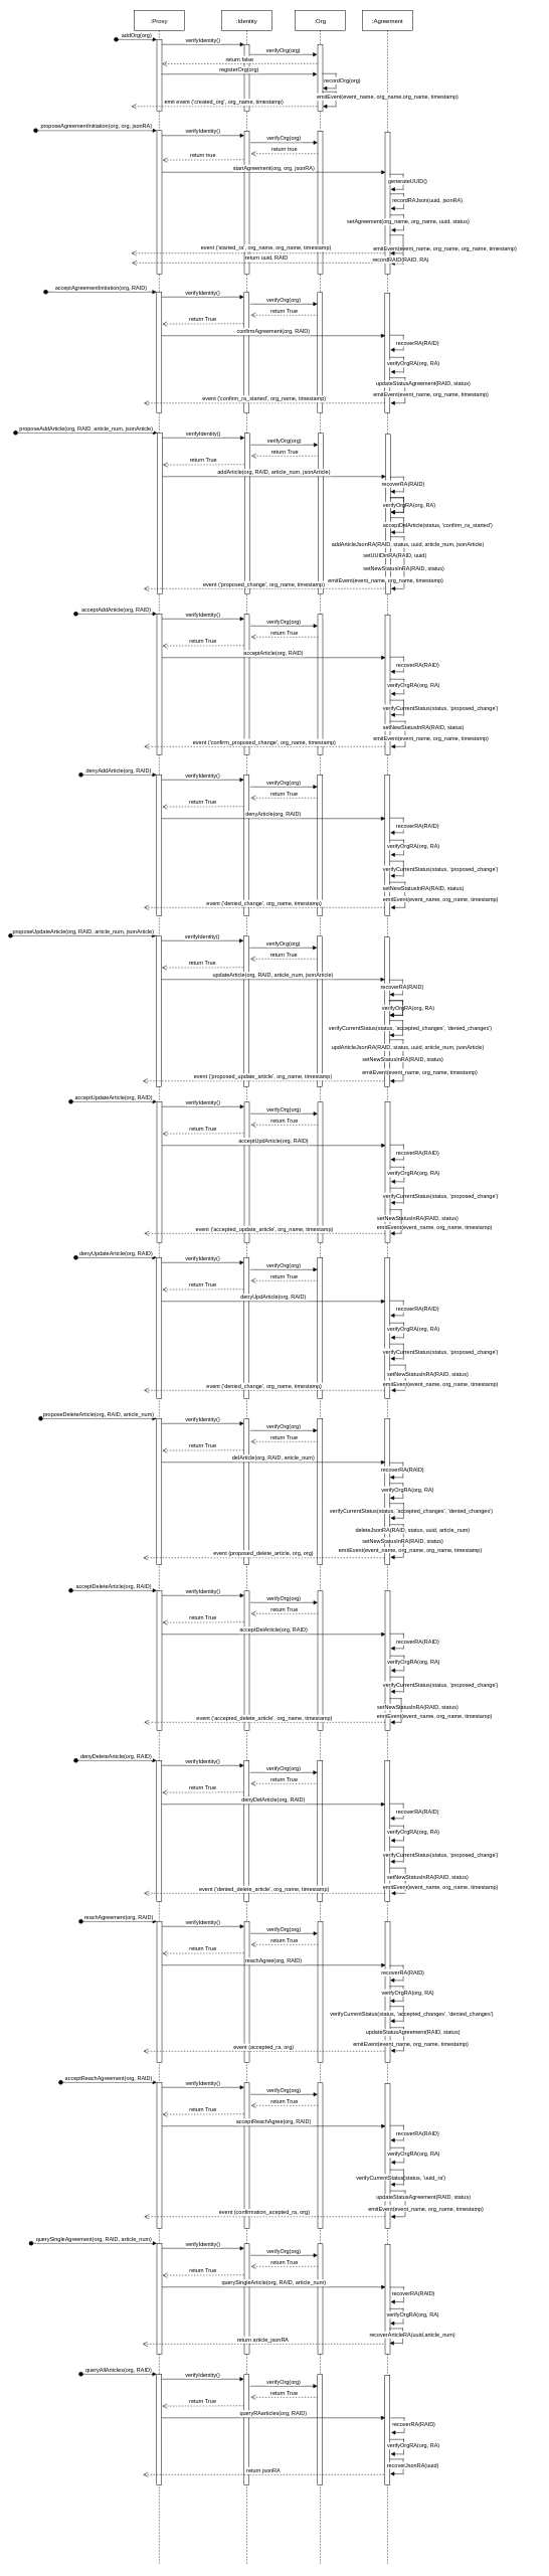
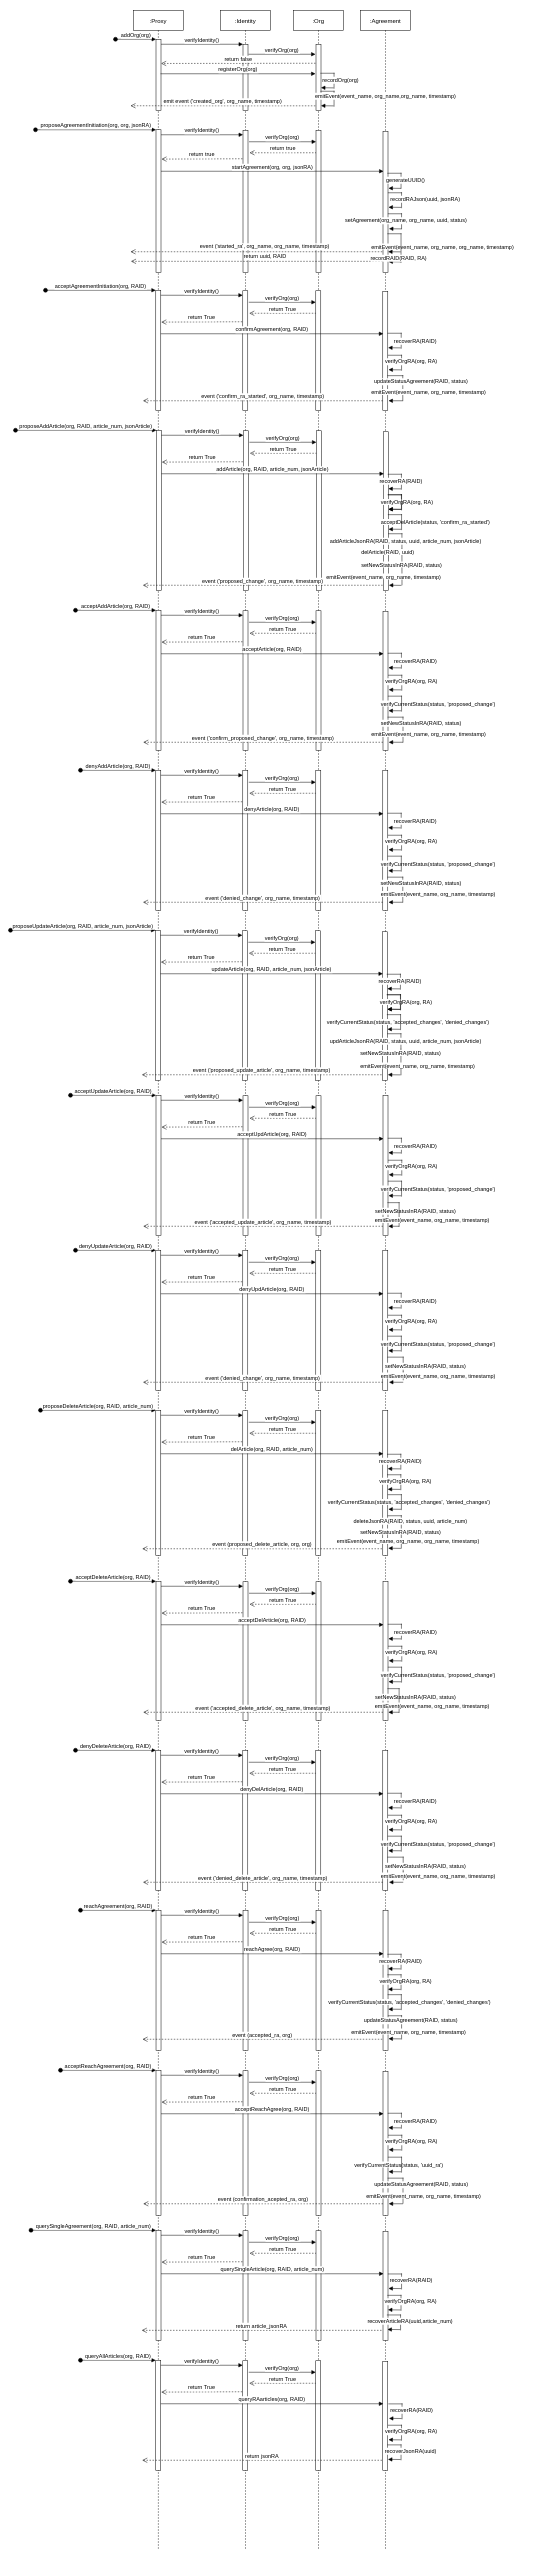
- <mxCell id="92" value="&lt;span style=&quot;color: rgb(0 , 0 , 0) ; font-family: &amp;#34;helvetica&amp;#34; ; font-size: 11px ; font-style: normal ; font-weight: 400 ; letter-spacing: normal ; text-align: center ; text-indent: 0px ; text-transform: none ; word-spacing: 0px ; background-color: rgb(255 , 255 , 255) ; display: inline ; float: none&quot;&gt;setUUIDinRA(RAID, uuid)&lt;/span&gt;" style="text;whiteSpace=wrap;html=1;" parent="1" vertex="1"><mxGeometry x="720" y="1090" width="130" height="30" as="geometry" /></mxCell>
+ <mxCell id="92" value="&lt;span style=&quot;color: rgb(0 , 0 , 0) ; font-family: &amp;#34;helvetica&amp;#34; ; font-size: 11px ; font-style: normal ; font-weight: 400 ; letter-spacing: normal ; text-align: center ; text-indent: 0px ; text-transform: none ; word-spacing: 0px ; background-color: rgb(255 , 255 , 255) ; display: inline ; float: none&quot;&gt;delArticle(RAID, uuid)&lt;/span&gt;" style="text;whiteSpace=wrap;html=1;" parent="1" vertex="1"><mxGeometry x="720" y="1090" width="130" height="30" as="geometry" /></mxCell>
